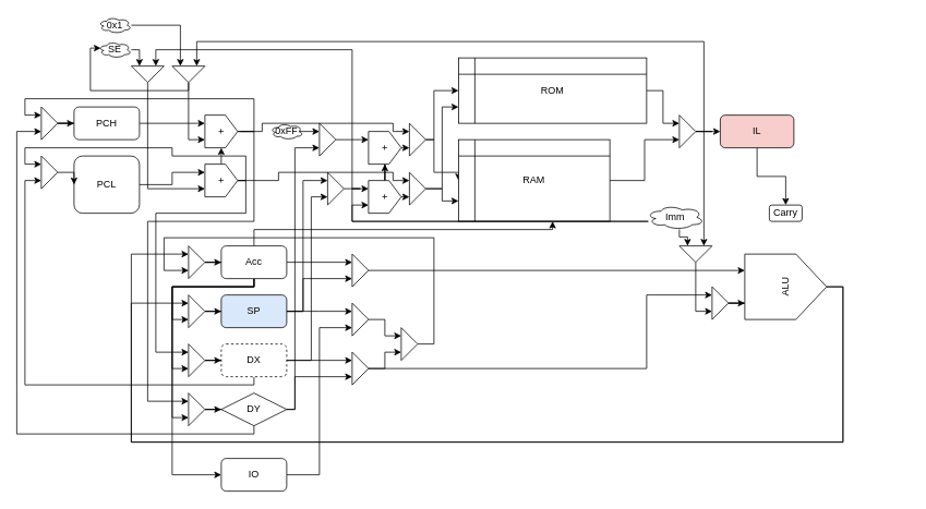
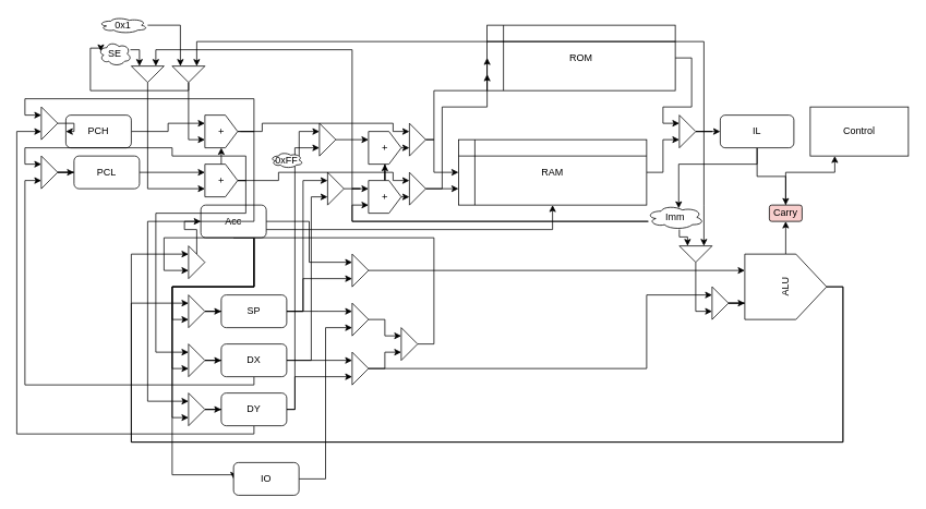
- <mxCell id="101" value="0x1" style="ellipse;shape=cloud;whiteSpace=wrap;html=1;" vertex="1" parent="1"><mxGeometry x="120" y="20" width="40" height="20" as="geometry" /></mxCell>
+ <mxCell id="101" value="0x1" style="ellipse;shape=cloud;whiteSpace=wrap;html=1;" vertex="1" parent="1"><mxGeometry x="120" y="20" width="60" height="20" as="geometry" /></mxCell>
- <mxCell id="99" value="SE" style="ellipse;shape=cloud;whiteSpace=wrap;html=1;" vertex="1" parent="1"><mxGeometry x="120" y="50" width="40" height="20" as="geometry" /></mxCell>
+ <mxCell id="99" value="SE" style="ellipse;shape=cloud;whiteSpace=wrap;html=1;" vertex="1" parent="1"><mxGeometry x="120" y="50" width="40" height="30" as="geometry" /></mxCell>
- <mxCell id="41" value="ROM" style="shape=internalStorage;whiteSpace=wrap;html=1;backgroundOutline=1;" parent="1" vertex="1"><mxGeometry x="560" y="70" width="230" height="80" as="geometry" /></mxCell>
+ <mxCell id="41" value="ROM" style="shape=internalStorage;whiteSpace=wrap;html=1;backgroundOutline=1;" parent="1" vertex="1"><mxGeometry x="595" y="30" width="230" height="80" as="geometry" /></mxCell>
- <mxCell id="22" value="PCH" style="rounded=1;whiteSpace=wrap;html=1;" parent="1" vertex="1"><mxGeometry x="90" y="130" width="80" height="40" as="geometry" /></mxCell>
+ <mxCell id="22" value="PCH" style="rounded=1;whiteSpace=wrap;html=1;" parent="1" vertex="1"><mxGeometry x="80" y="140" width="80" height="40" as="geometry" /></mxCell>
- <mxCell id="37" value="0xFF" style="ellipse;shape=cloud;whiteSpace=wrap;html=1;" parent="1" vertex="1"><mxGeometry x="330" y="150" width="40" height="20" as="geometry" /></mxCell>
+ <mxCell id="37" value="0xFF" style="ellipse;shape=cloud;whiteSpace=wrap;html=1;" parent="1" vertex="1"><mxGeometry x="330" y="185" width="40" height="20" as="geometry" /></mxCell>
- <mxCell id="66" value="IL" style="rounded=1;whiteSpace=wrap;html=1;fillColor=#f8cecc;" parent="1" vertex="1"><mxGeometry x="880" y="140" width="90" height="40" as="geometry" /></mxCell>
+ <mxCell id="66" value="IL" style="rounded=1;whiteSpace=wrap;html=1;" parent="1" vertex="1"><mxGeometry x="880" y="140" width="90" height="40" as="geometry" /></mxCell>
+ <mxCell id="63" value="Control" style="rounded=0;whiteSpace=wrap;html=1;" parent="1" vertex="1"><mxGeometry x="990" y="130" width="120" height="60" as="geometry" /></mxCell>
+ <mxCell id="65" style="edgeStyle=orthogonalEdgeStyle;rounded=0;orthogonalLoop=1;jettySize=auto;html=1;entryX=0.56;entryY=0.133;entryDx=0;entryDy=0;entryPerimeter=0;exitX=0.5;exitY=1;exitDx=0;exitDy=0;" parent="1" source="66" target="60" edge="1"><mxGeometry relative="1" as="geometry"><Array as="points"><mxPoint x="925" y="200" /><mxPoint x="829" y="200" /></Array></mxGeometry></mxCell>
+ <mxCell id="104" style="edgeStyle=orthogonalEdgeStyle;rounded=0;orthogonalLoop=1;jettySize=auto;html=1;entryX=0.25;entryY=1;entryDx=0;entryDy=0;" edge="1" parent="1" source="105" target="63"><mxGeometry relative="1" as="geometry"><Array as="points"><mxPoint x="960" y="210" /><mxPoint x="1020" y="210" /></Array></mxGeometry></mxCell>
- <mxCell id="50" value="RAM" style="shape=internalStorage;whiteSpace=wrap;html=1;backgroundOutline=1;" parent="1" vertex="1"><mxGeometry x="560" y="170" width="185" height="100" as="geometry" /></mxCell>
+ <mxCell id="50" value="RAM" style="shape=internalStorage;whiteSpace=wrap;html=1;backgroundOutline=1;" parent="1" vertex="1"><mxGeometry x="560" y="170" width="230" height="80" as="geometry" /></mxCell>
- <mxCell id="24" value="PCL" style="rounded=1;whiteSpace=wrap;html=1;" parent="1" vertex="1"><mxGeometry x="90" y="190" width="80" height="70" as="geometry" /></mxCell>
+ <mxCell id="24" value="PCL" style="rounded=1;whiteSpace=wrap;html=1;" parent="1" vertex="1"><mxGeometry x="90" y="190" width="80" height="40" as="geometry" /></mxCell>
- <mxCell id="105" value="Carry" style="rounded=1;whiteSpace=wrap;html=1;" vertex="1" parent="1"><mxGeometry x="940" y="250" width="40" height="20" as="geometry" /></mxCell>
+ <mxCell id="105" value="Carry" style="rounded=1;whiteSpace=wrap;html=1;fillColor=#f8cecc;" vertex="1" parent="1"><mxGeometry x="940" y="250" width="40" height="20" as="geometry" /></mxCell>
+ <mxCell id="32" style="edgeStyle=orthogonalEdgeStyle;rounded=0;orthogonalLoop=1;jettySize=auto;html=1;entryX=0.5;entryY=1;entryDx=0;entryDy=0;" edge="1" parent="1" source="33" target="105"><mxGeometry relative="1" as="geometry" /></mxCell>
- <mxCell id="8" value="Acc" style="rounded=1;whiteSpace=wrap;html=1;" parent="1" vertex="1"><mxGeometry x="270" y="300" width="80" height="40" as="geometry" /></mxCell>
+ <mxCell id="8" value="Acc" style="rounded=1;whiteSpace=wrap;html=1;" parent="1" vertex="1"><mxGeometry x="245" y="250" width="80" height="40" as="geometry" /></mxCell>
- <mxCell id="12" value="SP" style="rounded=1;whiteSpace=wrap;html=1;fillColor=#dae8fc;" parent="1" vertex="1"><mxGeometry x="270" y="360" width="80" height="40" as="geometry" /></mxCell>
+ <mxCell id="12" value="SP" style="rounded=1;whiteSpace=wrap;html=1;" parent="1" vertex="1"><mxGeometry x="270" y="360" width="80" height="40" as="geometry" /></mxCell>
- <mxCell id="16" value="DX" style="rounded=1;whiteSpace=wrap;html=1;dashed=1;" parent="1" vertex="1"><mxGeometry x="270" y="420" width="80" height="40" as="geometry" /></mxCell>
+ <mxCell id="16" value="DX" style="rounded=1;whiteSpace=wrap;html=1;" parent="1" vertex="1"><mxGeometry x="270" y="420" width="80" height="40" as="geometry" /></mxCell>
- <mxCell id="20" value="DY" style="rhombus;whiteSpace=wrap;html=1;" parent="1" vertex="1"><mxGeometry x="270" y="480" width="80" height="40" as="geometry" /></mxCell>
+ <mxCell id="20" value="DY" style="rounded=1;whiteSpace=wrap;html=1;" parent="1" vertex="1"><mxGeometry x="270" y="480" width="80" height="40" as="geometry" /></mxCell>
- <mxCell id="109" value="IO" style="rounded=1;whiteSpace=wrap;html=1;" vertex="1" parent="1"><mxGeometry x="270" y="560" width="80" height="40" as="geometry" /></mxCell>
+ <mxCell id="109" value="IO" style="rounded=1;whiteSpace=wrap;html=1;" vertex="1" parent="1"><mxGeometry x="285" y="565" width="80" height="40" as="geometry" /></mxCell>
